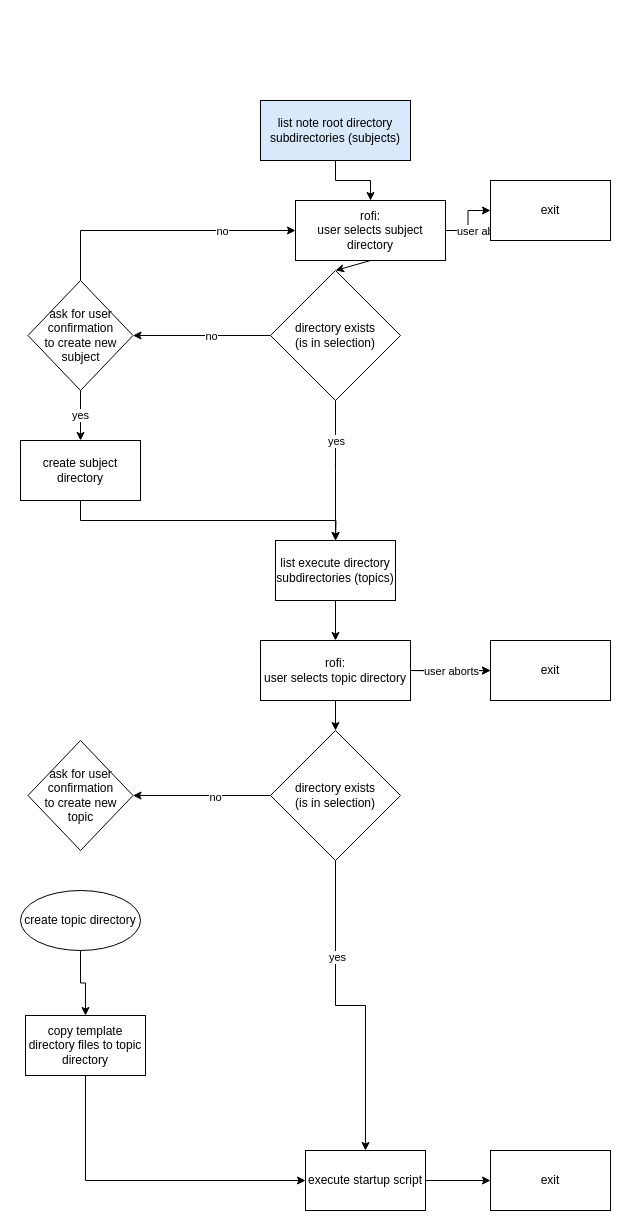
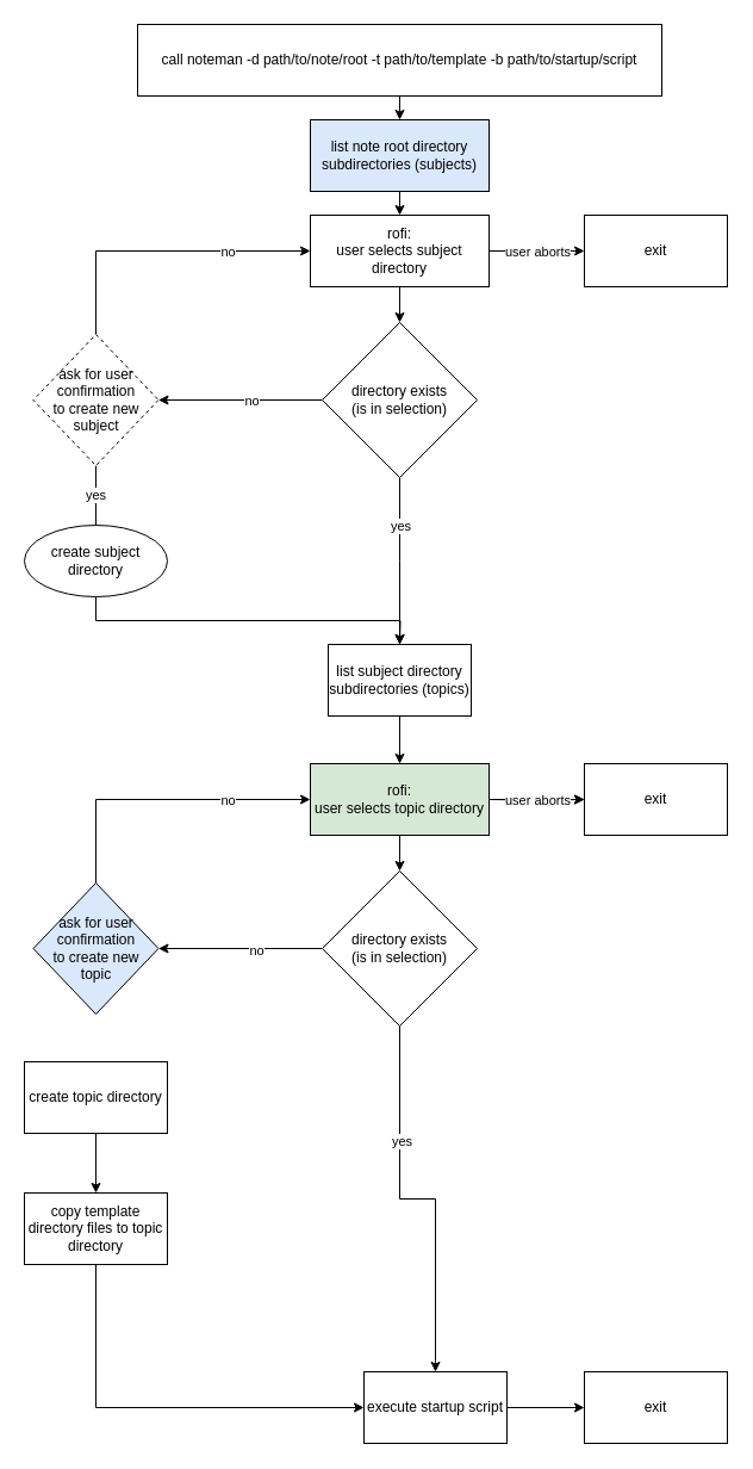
+ <mxCell id="3" value="call noteman -d path/to/note/root -t path/to/template -b path/to/startup/script" style="rounded=0;whiteSpace=wrap;html=1;" vertex="1" parent="1"><mxGeometry x="115" y="20" width="440" height="60" as="geometry" /></mxCell>
+ <mxCell id="2" style="edgeStyle=orthogonalEdgeStyle;rounded=0;orthogonalLoop=1;jettySize=auto;html=1;exitX=0.5;exitY=1;exitDx=0;exitDy=0;entryX=0.5;entryY=0;entryDx=0;entryDy=0;" edge="1" parent="1" source="3" target="5"><mxGeometry relative="1" as="geometry" /></mxCell>
- <mxCell id="8" value="rofi:&lt;br&gt;user selects subject directory" style="rounded=0;whiteSpace=wrap;html=1;" vertex="1" parent="1"><mxGeometry x="295" y="200" width="150" height="60" as="geometry" /></mxCell>
+ <mxCell id="8" value="rofi:&lt;br&gt;user selects subject directory" style="rounded=0;whiteSpace=wrap;html=1;" vertex="1" parent="1"><mxGeometry x="260" y="180" width="150" height="60" as="geometry" /></mxCell>
- <mxCell id="38" value="ask for user confirmation&lt;br&gt;to create new subject" style="rhombus;whiteSpace=wrap;html=1;direction=south;" vertex="1" parent="1"><mxGeometry x="27.5" y="280" width="105" height="110" as="geometry" /></mxCell>
+ <mxCell id="38" value="ask for user confirmation&lt;br&gt;to create new subject" style="rhombus;whiteSpace=wrap;html=1;direction=south;dashed=1;" vertex="1" parent="1"><mxGeometry x="27.5" y="280" width="105" height="110" as="geometry" /></mxCell>
- <mxCell id="35" value="yes" style="edgeStyle=orthogonalEdgeStyle;rounded=0;orthogonalLoop=1;jettySize=auto;html=1;exitX=1;exitY=0.5;exitDx=0;exitDy=0;entryX=0.5;entryY=0;entryDx=0;entryDy=0;" edge="1" parent="1" source="38" target="16"><mxGeometry relative="1" as="geometry" /></mxCell>
+ <mxCell id="35" value="yes" style="edgeStyle=orthogonalEdgeStyle;rounded=0;orthogonalLoop=1;jettySize=auto;html=1;exitX=1;exitY=0.5;exitDx=0;exitDy=0;entryX=0.5;entryY=0;entryDx=0;entryDy=0;endArrow=none;" edge="1" parent="1" source="38" target="16"><mxGeometry relative="1" as="geometry" /></mxCell>
- <mxCell id="16" value="create subject directory" style="rounded=0;whiteSpace=wrap;html=1;" vertex="1" parent="1"><mxGeometry x="20" y="440" width="120" height="60" as="geometry" /></mxCell>
+ <mxCell id="16" value="create subject directory" style="ellipse;whiteSpace=wrap;html=1;" vertex="1" parent="1"><mxGeometry x="20" y="440" width="120" height="60" as="geometry" /></mxCell>
- <mxCell id="19" value="list execute directory subdirectories (topics)" style="rounded=0;whiteSpace=wrap;html=1;" vertex="1" parent="1"><mxGeometry x="275" y="540" width="120" height="60" as="geometry" /></mxCell>
+ <mxCell id="19" value="list subject directory subdirectories (topics)" style="rounded=0;whiteSpace=wrap;html=1;" vertex="1" parent="1"><mxGeometry x="275" y="540" width="120" height="60" as="geometry" /></mxCell>
+ <mxCell id="39" style="edgeStyle=orthogonalEdgeStyle;rounded=0;orthogonalLoop=1;jettySize=auto;html=1;exitX=0;exitY=0.5;exitDx=0;exitDy=0;entryX=0;entryY=0.5;entryDx=0;entryDy=0;" edge="1" parent="1" source="41" target="22"><mxGeometry relative="1" as="geometry" /></mxCell>
+ <mxCell id="40" value="no" style="edgeLabel;html=1;align=center;verticalAlign=middle;resizable=0;points=[];" vertex="1" connectable="0" parent="39"><mxGeometry x="0.472" y="-3" relative="1" as="geometry"><mxPoint x="-4" y="-3" as="offset" /></mxGeometry></mxCell>
- <mxCell id="22" value="rofi:&lt;br&gt;user selects topic directory" style="rounded=0;whiteSpace=wrap;html=1;" vertex="1" parent="1"><mxGeometry x="260" y="640" width="150" height="60" as="geometry" /></mxCell>
+ <mxCell id="22" value="rofi:&lt;br&gt;user selects topic directory" style="rounded=0;whiteSpace=wrap;html=1;fillColor=#d5e8d4;" vertex="1" parent="1"><mxGeometry x="260" y="640" width="150" height="60" as="geometry" /></mxCell>
- <mxCell id="41" value="ask for user confirmation&lt;br&gt;to create new&lt;br&gt;topic" style="rhombus;whiteSpace=wrap;html=1;direction=south;" vertex="1" parent="1"><mxGeometry x="27.5" y="740" width="105" height="110" as="geometry" /></mxCell>
+ <mxCell id="41" value="ask for user confirmation&lt;br&gt;to create new&lt;br&gt;topic" style="rhombus;whiteSpace=wrap;html=1;direction=south;fillColor=#dae8fc;" vertex="1" parent="1"><mxGeometry x="27.5" y="740" width="105" height="110" as="geometry" /></mxCell>
- <mxCell id="29" value="create topic directory" style="ellipse;whiteSpace=wrap;html=1;" vertex="1" parent="1"><mxGeometry x="20" y="890" width="120" height="60" as="geometry" /></mxCell>
+ <mxCell id="29" value="create topic directory" style="rounded=0;whiteSpace=wrap;html=1;" vertex="1" parent="1"><mxGeometry x="20" y="890" width="120" height="60" as="geometry" /></mxCell>
- <mxCell id="31" value="copy template directory files to topic directory" style="rounded=0;whiteSpace=wrap;html=1;" vertex="1" parent="1"><mxGeometry x="25" y="1015" width="120" height="60" as="geometry" /></mxCell>
+ <mxCell id="31" value="copy template directory files to topic directory" style="rounded=0;whiteSpace=wrap;html=1;" vertex="1" parent="1"><mxGeometry x="20" y="1000" width="120" height="60" as="geometry" /></mxCell>
